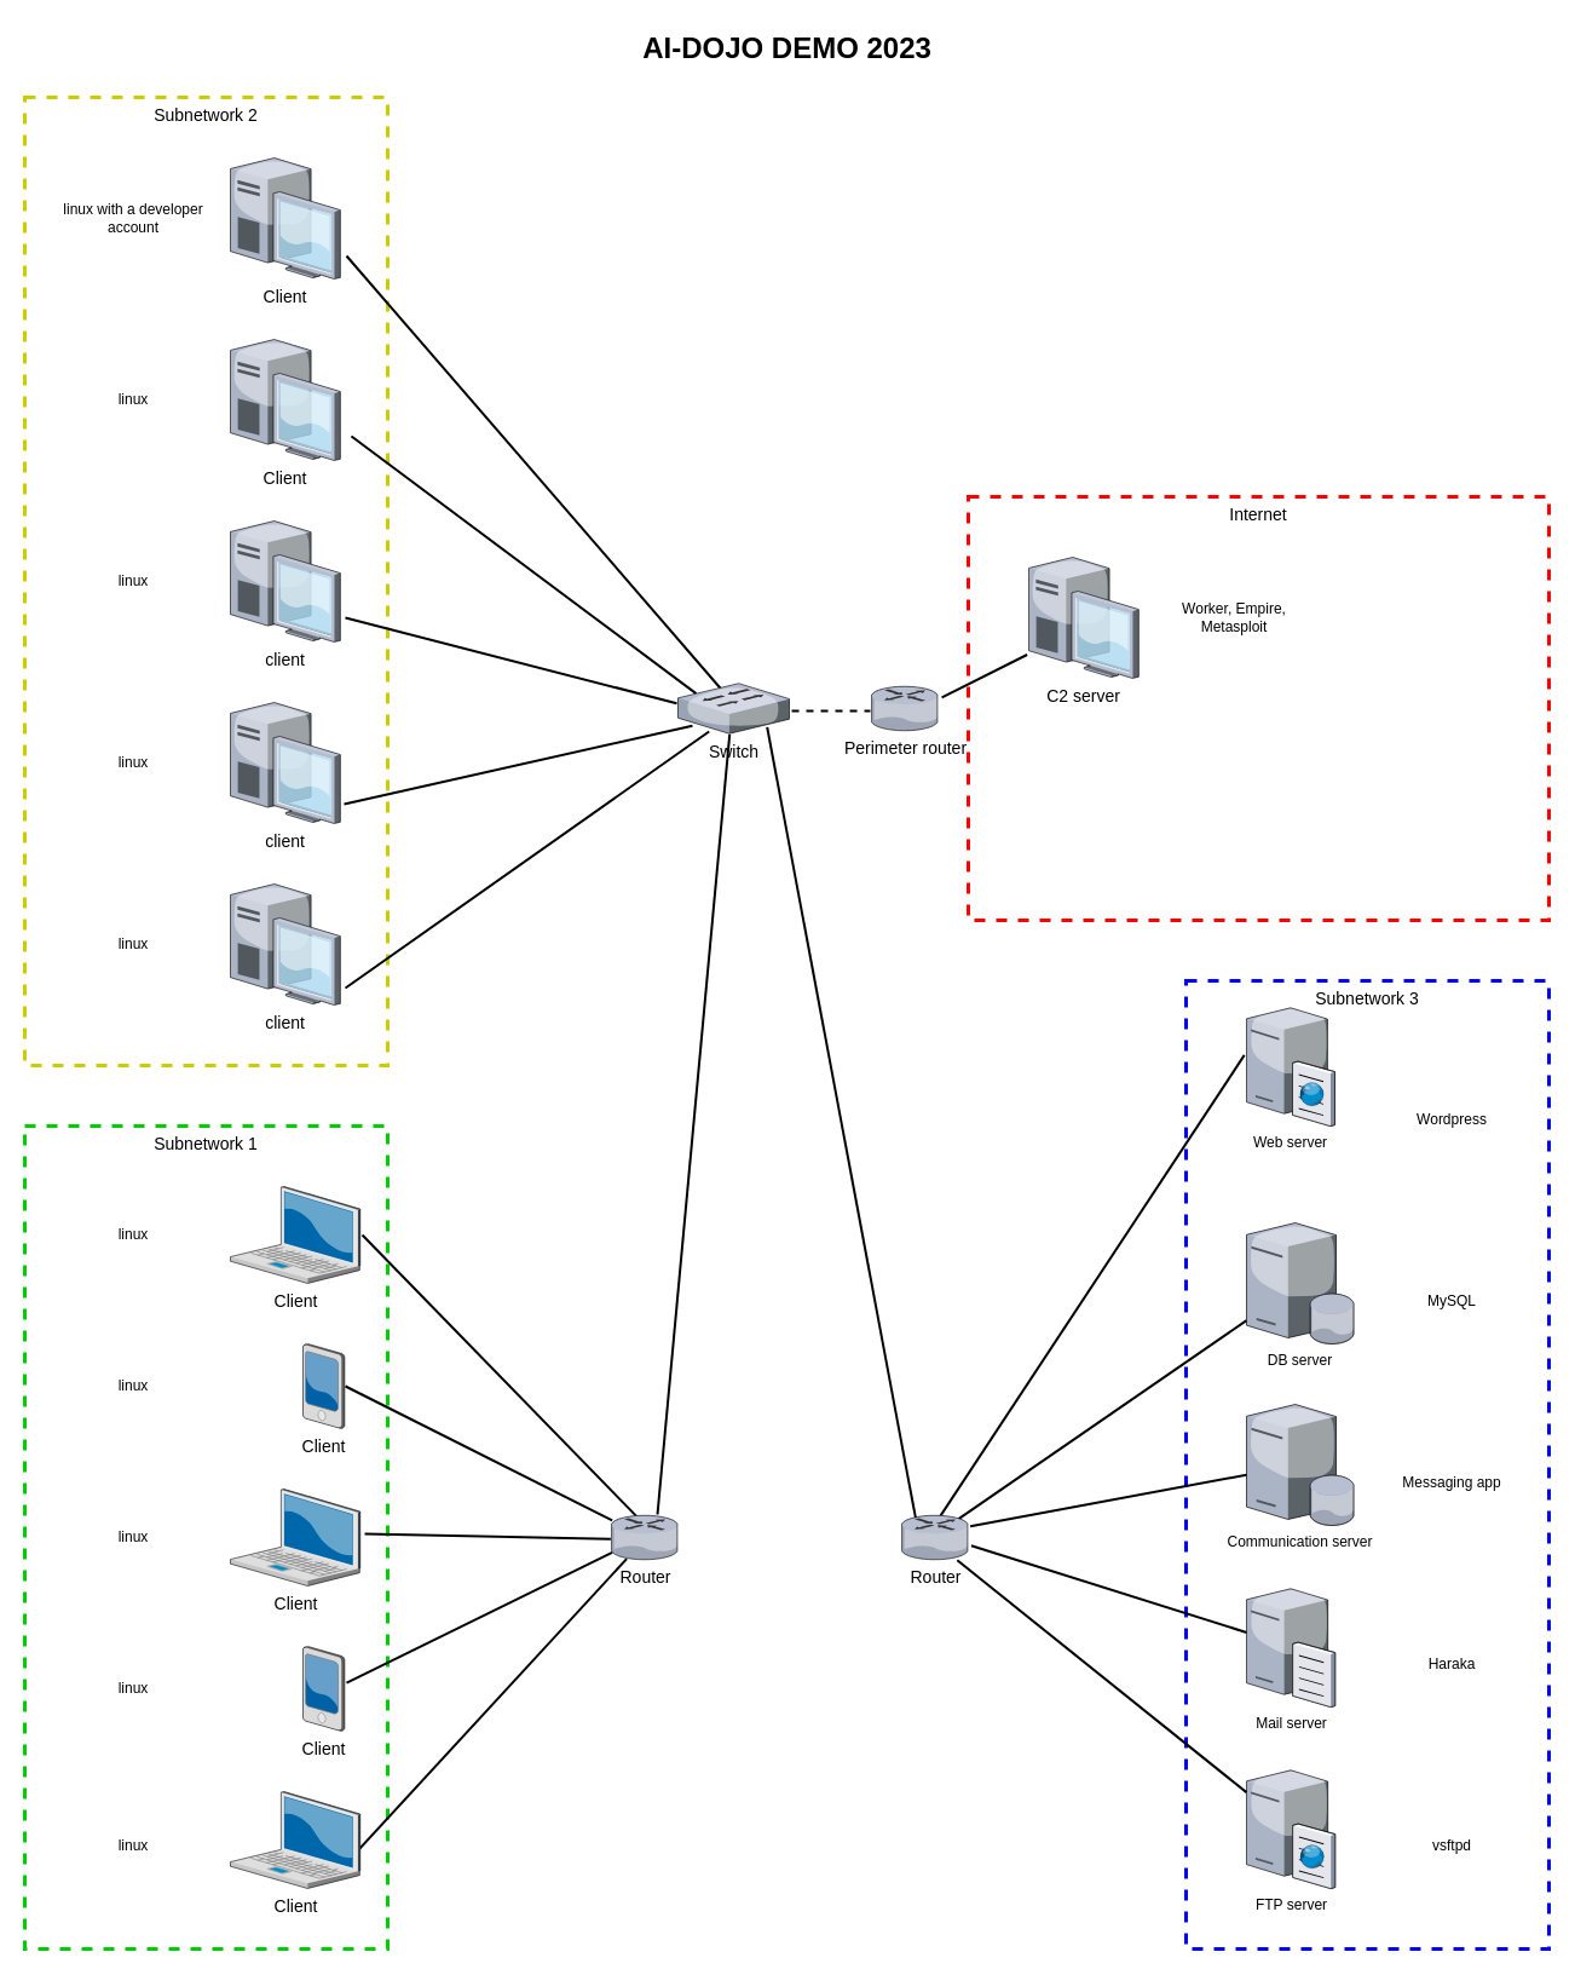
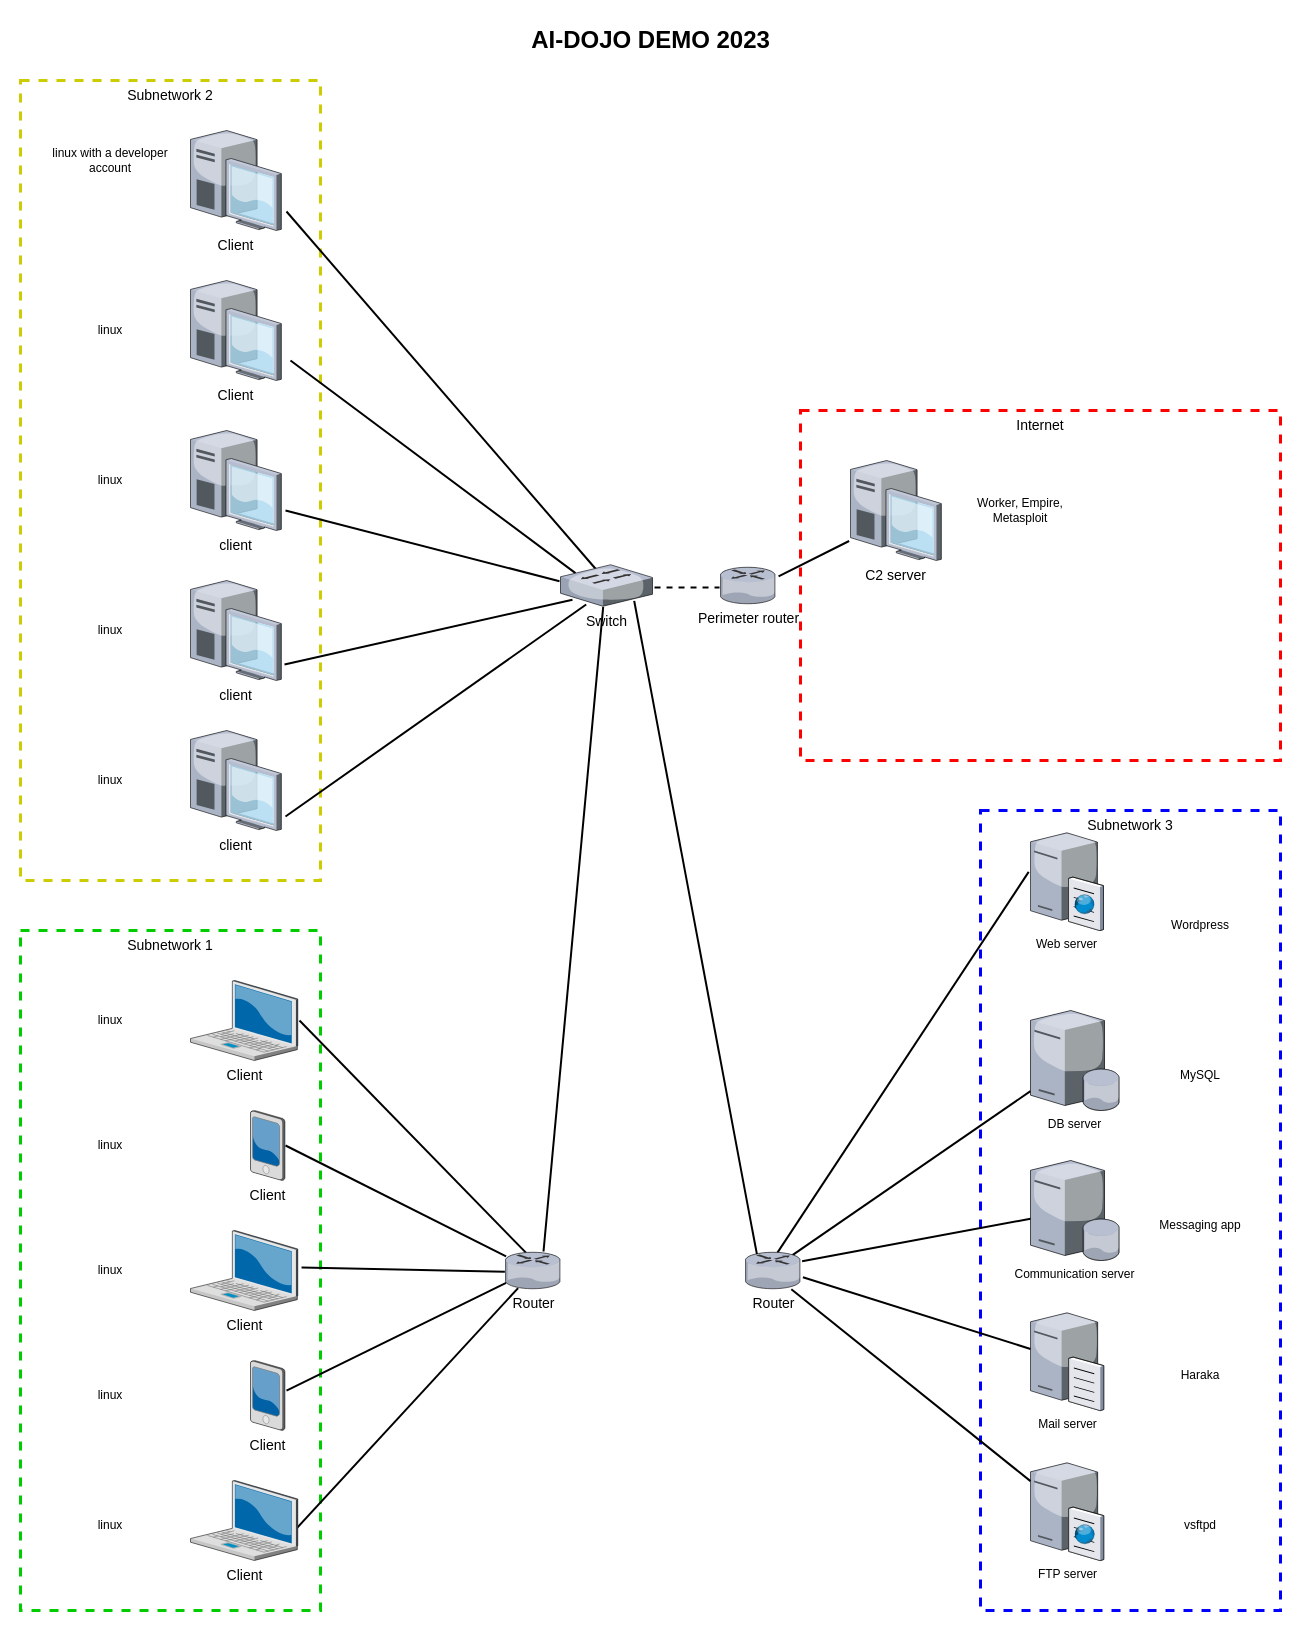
- <mxCell id="56" value="linux with a developer account" style="text;html=1;strokeColor=none;fillColor=none;align=center;verticalAlign=middle;whiteSpace=wrap;rounded=0;" parent="1" vertex="1"><mxGeometry x="50" y="150" width="120" height="60" as="geometry" /></mxCell>
+ <mxCell id="56" value="linux with a developer account" style="text;html=1;strokeColor=none;fillColor=none;align=center;verticalAlign=middle;whiteSpace=wrap;rounded=0;" parent="1" vertex="1"><mxGeometry x="50" y="130" width="120" height="60" as="geometry" /></mxCell>
